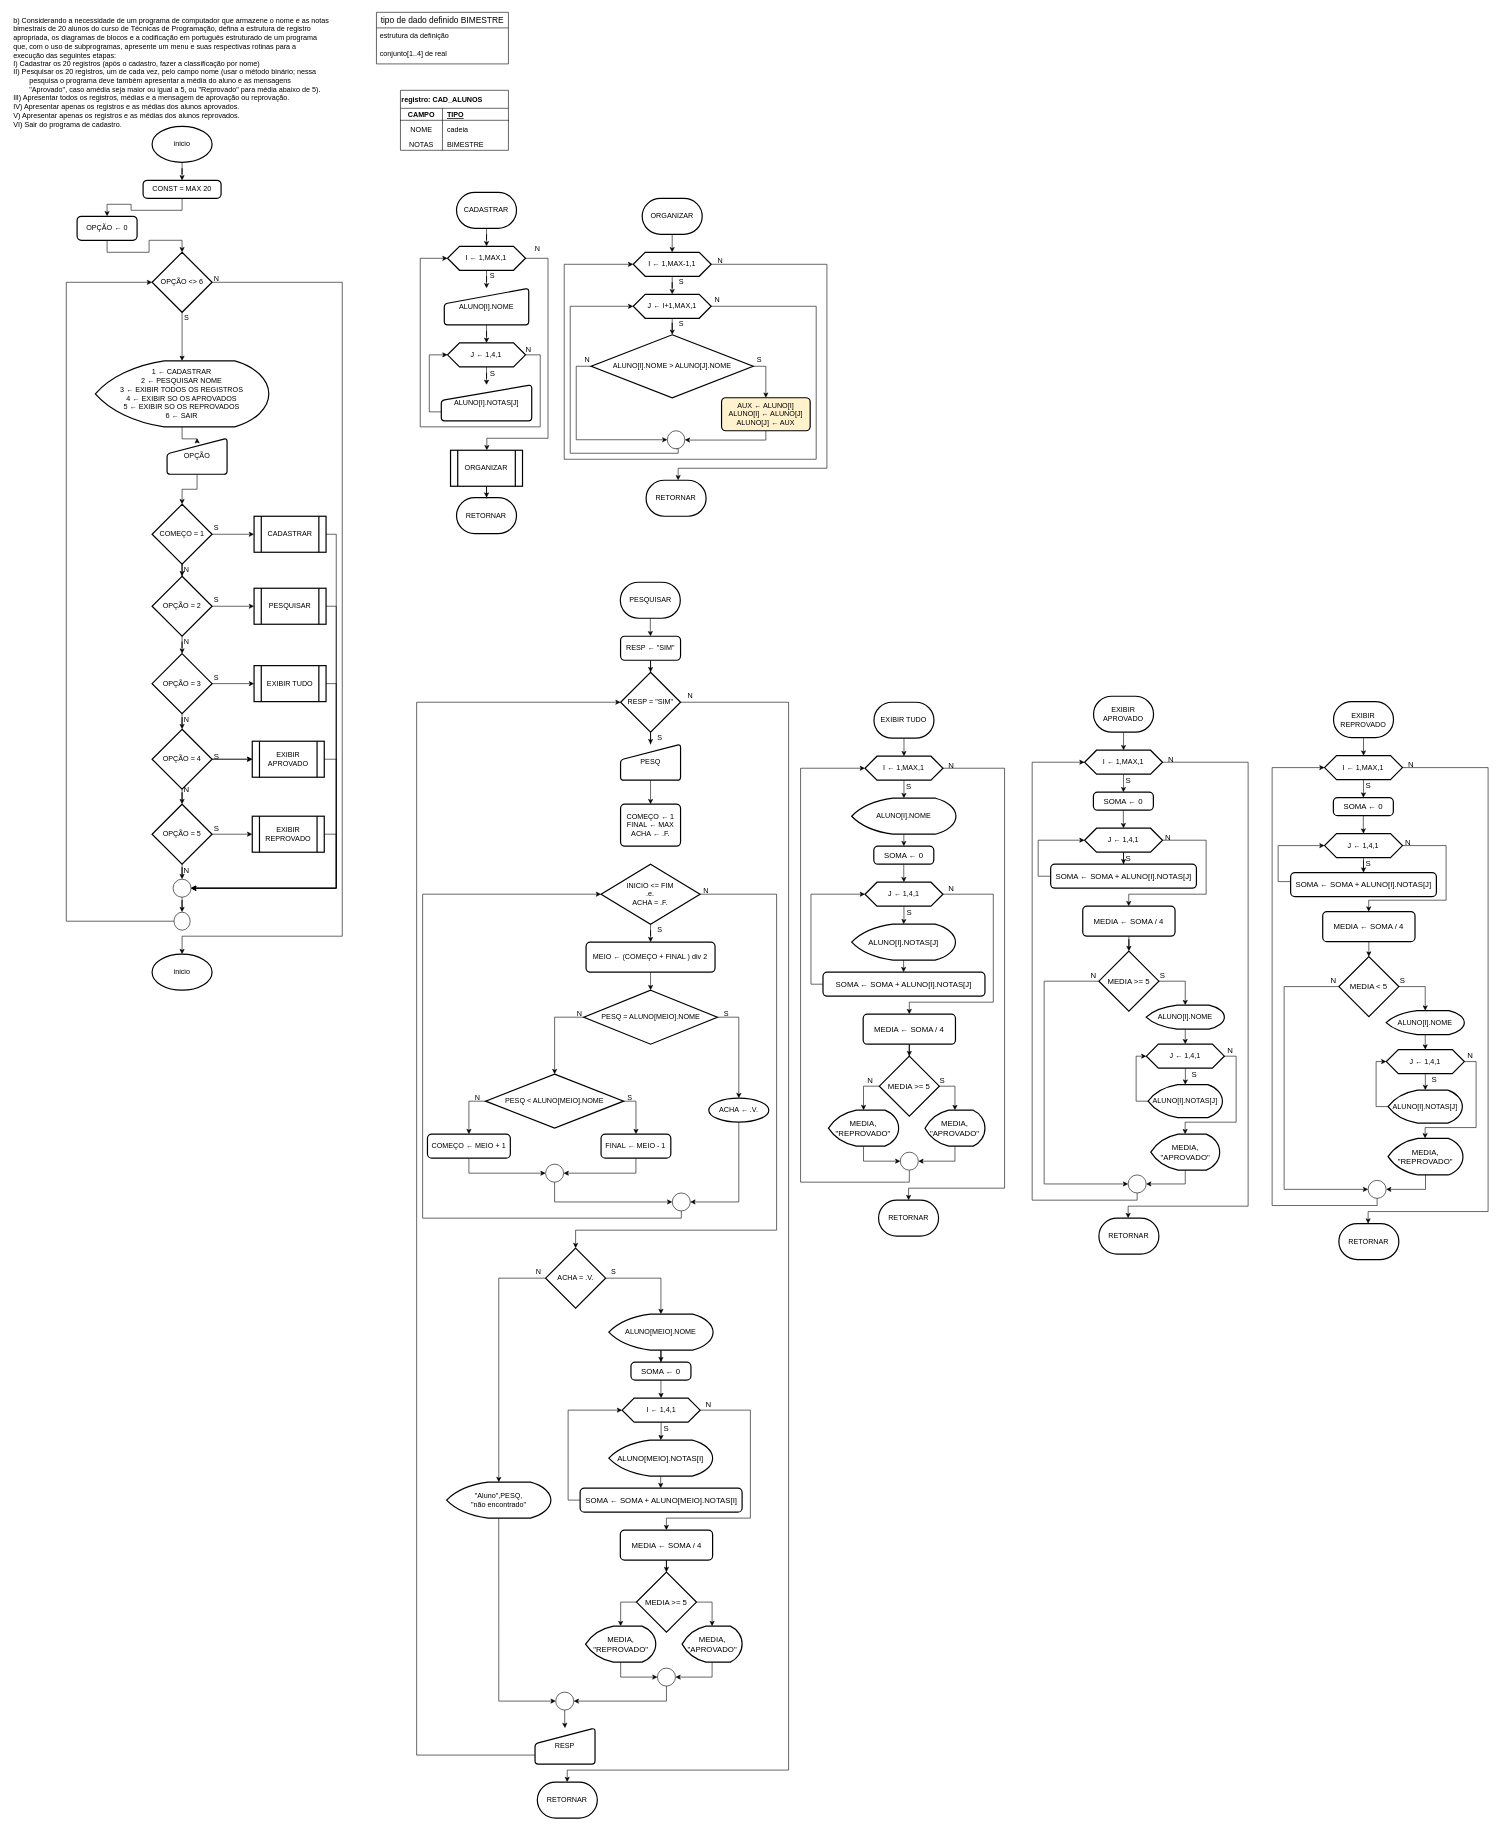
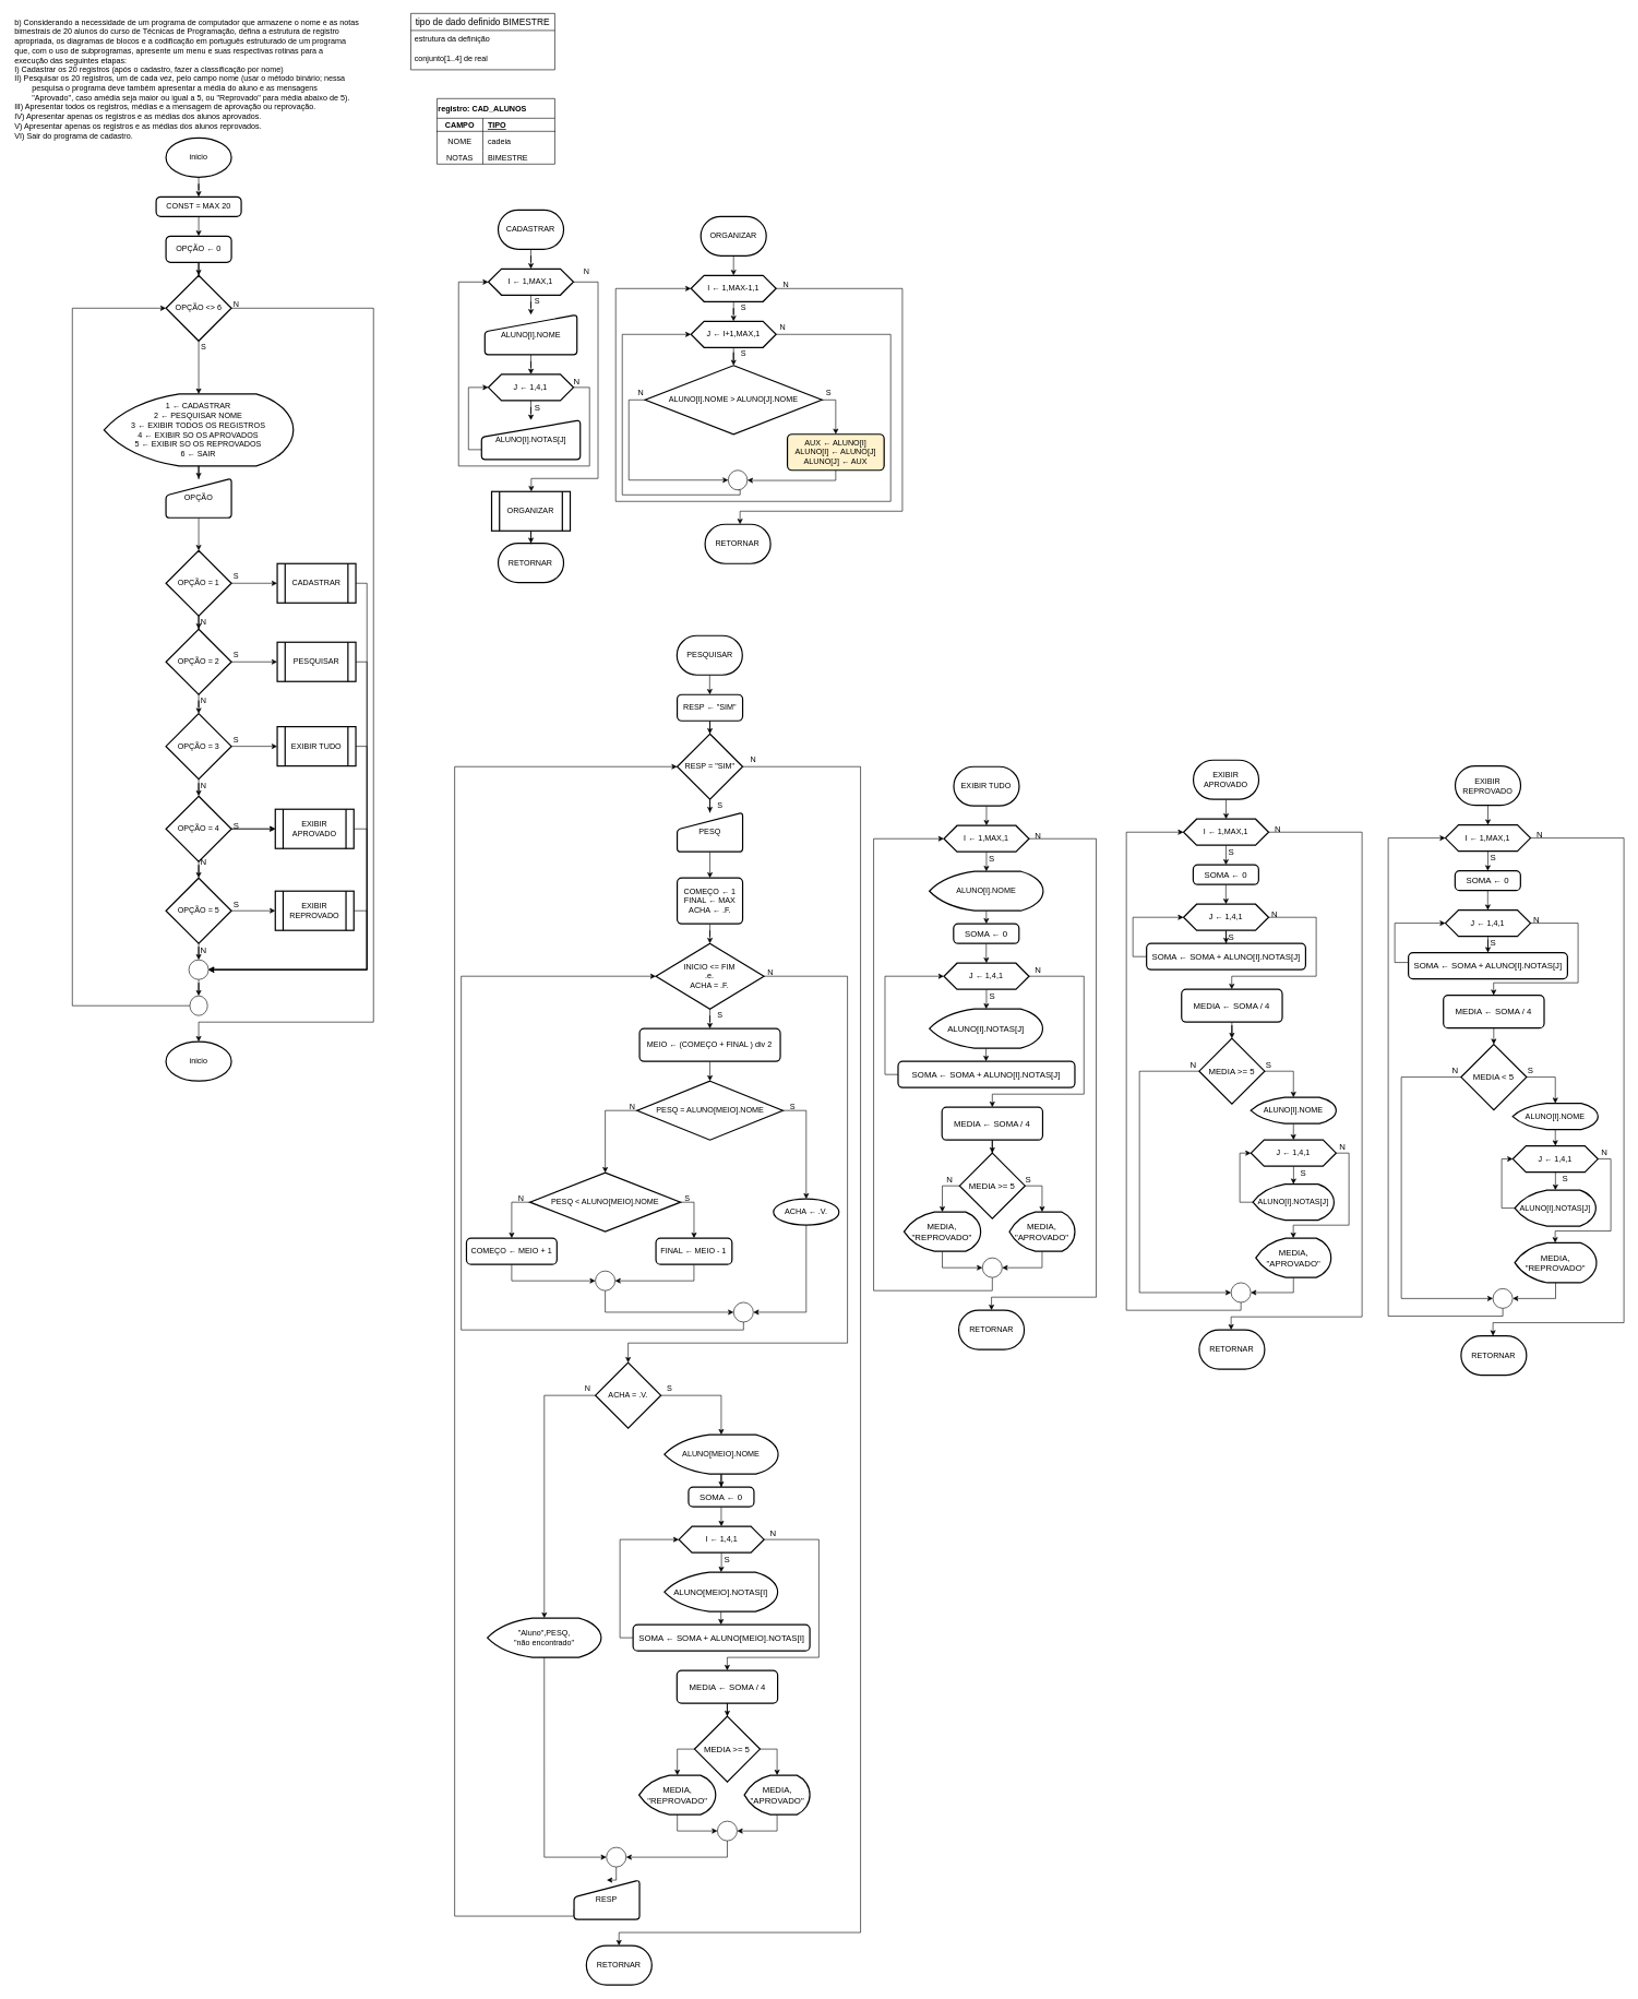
- <mxCell id="22" value="OPÇÃO ← 0" style="rounded=1;whiteSpace=wrap;html=1;absoluteArcSize=1;arcSize=14;strokeWidth=2;" parent="1" vertex="1"><mxGeometry x="128.01" y="360" width="100" height="40" as="geometry" /></mxCell>
+ <mxCell id="22" value="OPÇÃO ← 0" style="rounded=1;whiteSpace=wrap;html=1;absoluteArcSize=1;arcSize=14;strokeWidth=2;" parent="1" vertex="1"><mxGeometry x="253.01" y="360" width="100" height="40" as="geometry" /></mxCell>
- <mxCell id="109" value="OPÇÃO" style="html=1;strokeWidth=2;shape=manualInput;whiteSpace=wrap;rounded=1;size=26;arcSize=11;" parent="1" vertex="1"><mxGeometry x="277.99" y="730" width="100" height="60" as="geometry" /></mxCell>
+ <mxCell id="109" value="OPÇÃO" style="html=1;strokeWidth=2;shape=manualInput;whiteSpace=wrap;rounded=1;size=26;arcSize=11;" parent="1" vertex="1"><mxGeometry x="252.99" y="730" width="100" height="60" as="geometry" /></mxCell>
- <mxCell id="28" value="COMEÇO = 1" style="strokeWidth=2;html=1;shape=mxgraph.flowchart.decision;whiteSpace=wrap;" parent="1" vertex="1"><mxGeometry x="253" y="840" width="100" height="100" as="geometry" /></mxCell>
+ <mxCell id="28" value="OPÇÃO = 1" style="strokeWidth=2;html=1;shape=mxgraph.flowchart.decision;whiteSpace=wrap;" parent="1" vertex="1"><mxGeometry x="253" y="840" width="100" height="100" as="geometry" /></mxCell>
+ <mxCell id="57" value="" style="edgeStyle=orthogonalEdgeStyle;rounded=0;orthogonalLoop=1;jettySize=auto;html=1;" parent="1" source="58" target="67" edge="1"><mxGeometry relative="1" as="geometry" /></mxCell>
- <mxCell id="101" value="RESP" style="html=1;strokeWidth=2;shape=manualInput;whiteSpace=wrap;rounded=1;size=26;arcSize=11;" parent="1" vertex="1"><mxGeometry x="891.34" y="2880" width="100" height="60" as="geometry" /></mxCell>
+ <mxCell id="101" value="RESP" style="html=1;strokeWidth=2;shape=manualInput;whiteSpace=wrap;rounded=1;size=26;arcSize=11;" parent="1" vertex="1"><mxGeometry x="876.34" y="2870" width="100" height="60" as="geometry" /></mxCell>
